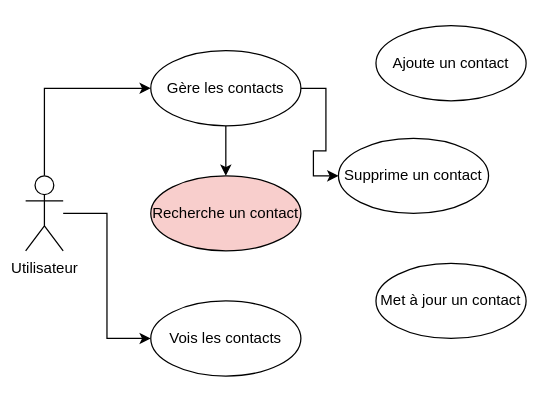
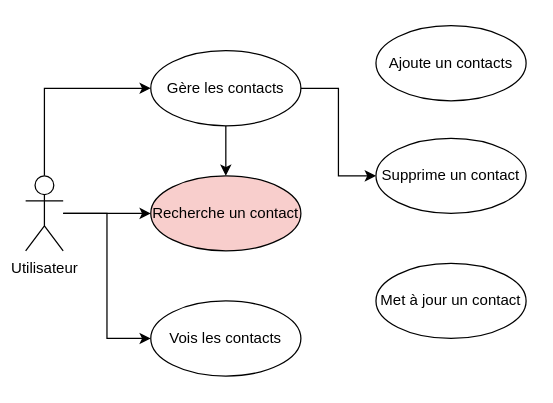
- <mxCell id="9" value="Ajoute un contact" style="ellipse;whiteSpace=wrap;html=1;" parent="1" vertex="1"><mxGeometry x="300" y="20" width="120" height="60" as="geometry" /></mxCell>
+ <mxCell id="9" value="Ajoute un contacts" style="ellipse;whiteSpace=wrap;html=1;" parent="1" vertex="1"><mxGeometry x="300" y="20" width="120" height="60" as="geometry" /></mxCell>
- <mxCell id="10" value="Supprime un contact" style="ellipse;whiteSpace=wrap;html=1;" parent="1" vertex="1"><mxGeometry x="270" y="110" width="120" height="60" as="geometry" /></mxCell>
+ <mxCell id="10" value="Supprime un contact" style="ellipse;whiteSpace=wrap;html=1;" parent="1" vertex="1"><mxGeometry x="300" y="110" width="120" height="60" as="geometry" /></mxCell>
+ <mxCell id="3" style="edgeStyle=orthogonalEdgeStyle;rounded=0;orthogonalLoop=1;jettySize=auto;html=1;entryX=0;entryY=0.5;entryDx=0;entryDy=0;" parent="1" source="5" target="12" edge="1"><mxGeometry relative="1" as="geometry" /></mxCell>
